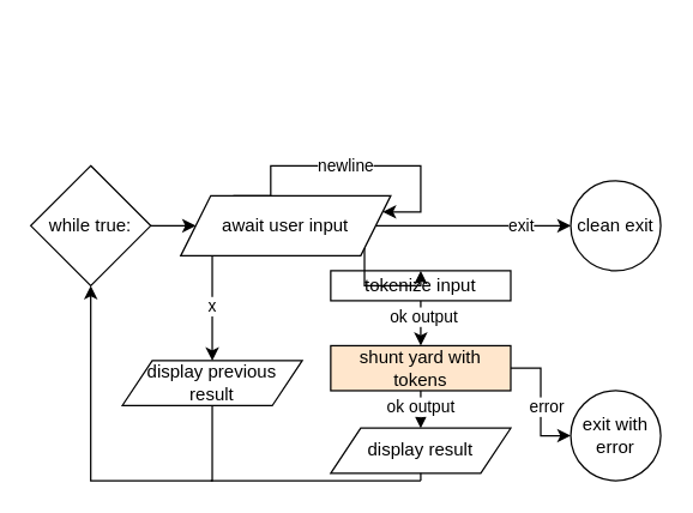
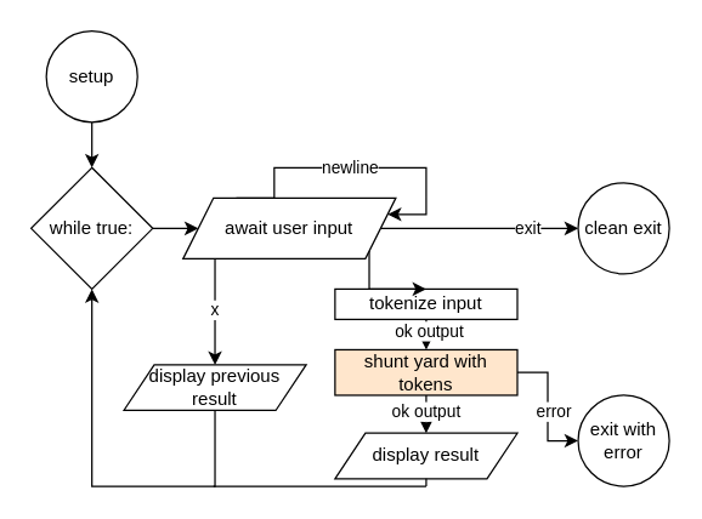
+ <mxCell id="5" value="setup" style="ellipse;whiteSpace=wrap;html=1;aspect=fixed;" vertex="1" parent="1"><mxGeometry x="30" y="20" width="60" height="60" as="geometry" /></mxCell>
+ <mxCell id="4" style="edgeStyle=orthogonalEdgeStyle;rounded=0;orthogonalLoop=1;jettySize=auto;html=1;exitX=0.5;exitY=1;exitDx=0;exitDy=0;entryX=0.5;entryY=0;entryDx=0;entryDy=0;" edge="1" parent="1" source="5" target="3"><mxGeometry relative="1" as="geometry" /></mxCell>
- <mxCell id="8" value="tokenize input" style="rounded=0;whiteSpace=wrap;html=1;" vertex="1" parent="1"><mxGeometry x="220" y="180" width="120" height="20" as="geometry" /></mxCell>
+ <mxCell id="8" value="tokenize input" style="rounded=0;whiteSpace=wrap;html=1;" vertex="1" parent="1"><mxGeometry x="220" y="190" width="120" height="20" as="geometry" /></mxCell>
